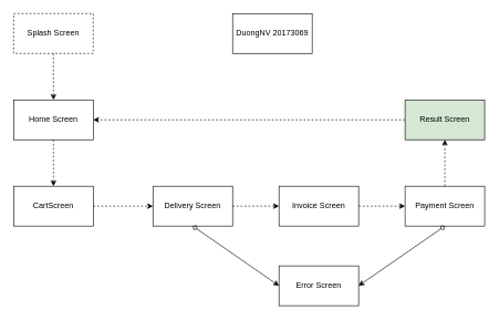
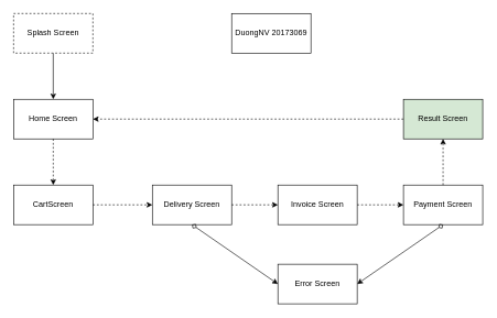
- <mxCell id="11" value="" style="endArrow=classic;html=1;rounded=0;dashed=1;exitX=0.5;exitY=1;exitDx=0;exitDy=0;" edge="1" parent="1" source="2" target="3"><mxGeometry width="50" height="50" relative="1" as="geometry"><mxPoint x="310" y="320" as="sourcePoint" /><mxPoint x="360" y="270" as="targetPoint" /></mxGeometry></mxCell>
+ <mxCell id="11" value="" style="endArrow=classic;html=1;rounded=0;dashed=0;exitX=0.5;exitY=1;exitDx=0;exitDy=0;" edge="1" parent="1" source="2" target="3"><mxGeometry width="50" height="50" relative="1" as="geometry"><mxPoint x="310" y="320" as="sourcePoint" /><mxPoint x="360" y="270" as="targetPoint" /></mxGeometry></mxCell>
